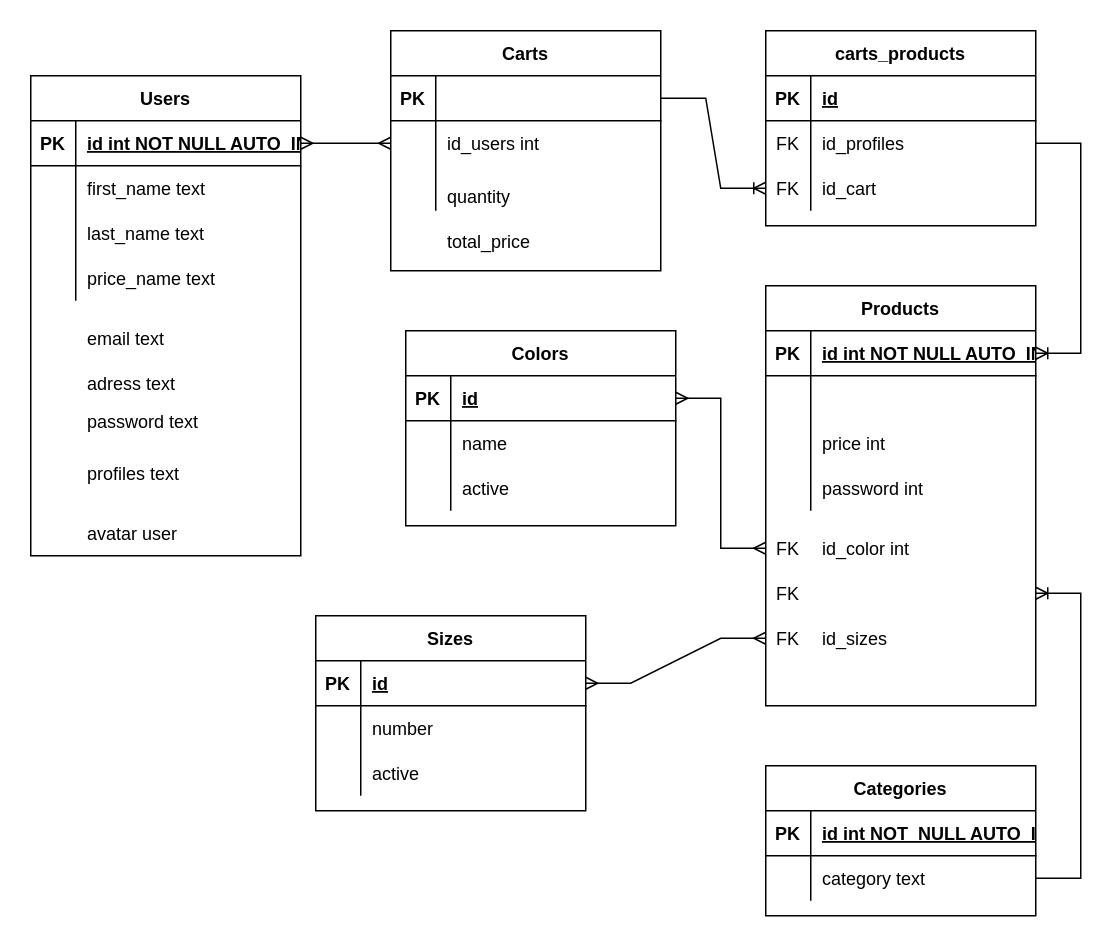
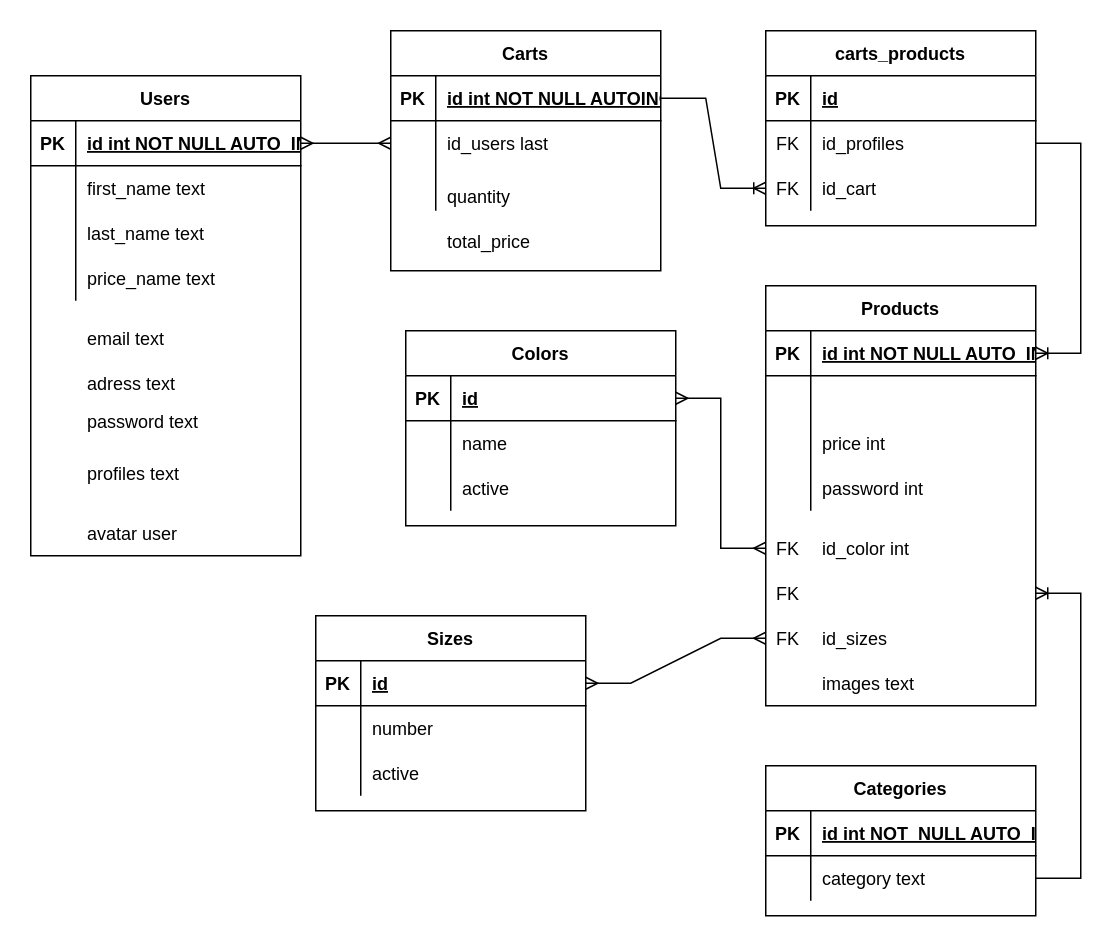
+ <mxCell id="44" value="id int NOT NULL AUTOINCREMENT" style="shape=partialRectangle;connectable=0;fillColor=none;top=0;left=0;bottom=0;right=0;align=left;spacingLeft=6;fontStyle=5;overflow=hidden;" parent="42" vertex="1"><mxGeometry x="30" width="150" height="30" as="geometry"><mxRectangle width="150" height="30" as="alternateBounds" /></mxGeometry></mxCell>
- <mxCell id="47" value="id_users int" style="shape=partialRectangle;connectable=0;fillColor=none;top=0;left=0;bottom=0;right=0;align=left;spacingLeft=6;overflow=hidden;" parent="45" vertex="1"><mxGeometry x="30" width="150" height="30" as="geometry"><mxRectangle width="150" height="30" as="alternateBounds" /></mxGeometry></mxCell>
+ <mxCell id="47" value="id_users last" style="shape=partialRectangle;connectable=0;fillColor=none;top=0;left=0;bottom=0;right=0;align=left;spacingLeft=6;overflow=hidden;" parent="45" vertex="1"><mxGeometry x="30" width="150" height="30" as="geometry"><mxRectangle width="150" height="30" as="alternateBounds" /></mxGeometry></mxCell>
+ <mxCell id="68" value="images text" style="shape=partialRectangle;connectable=0;fillColor=none;top=0;left=0;bottom=0;right=0;align=left;spacingLeft=6;overflow=hidden;" vertex="1" parent="67"><mxGeometry x="30" width="150" height="30" as="geometry"><mxRectangle width="150" height="30" as="alternateBounds" /></mxGeometry></mxCell>
